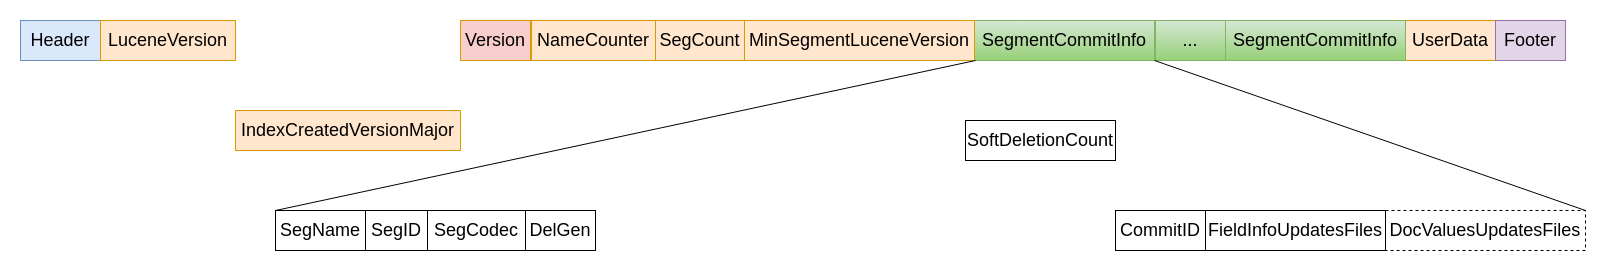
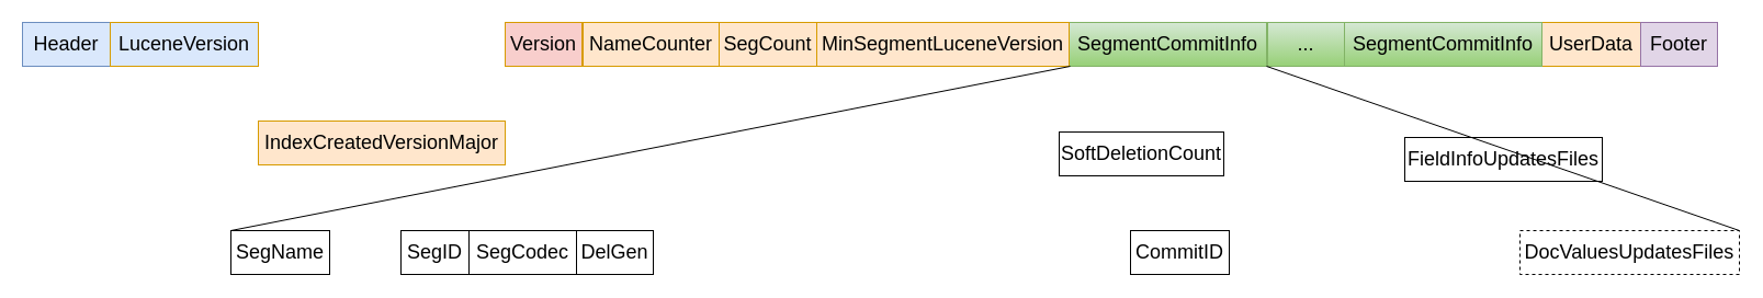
- <mxCell id="11" value="&lt;font style=&quot;font-size: 18px&quot;&gt;LuceneVersion&lt;/font&gt;" style="rounded=0;whiteSpace=wrap;html=1;fillColor=#ffe6cc;strokeColor=#d79b00;" vertex="1" parent="1"><mxGeometry x="100" y="20" width="135" height="40" as="geometry" /></mxCell>
+ <mxCell id="11" value="&lt;font style=&quot;font-size: 18px&quot;&gt;LuceneVersion&lt;/font&gt;" style="rounded=0;whiteSpace=wrap;html=1;fillColor=#dae8fc;strokeColor=#d79b00;" vertex="1" parent="1"><mxGeometry x="100" y="20" width="135" height="40" as="geometry" /></mxCell>
- <mxCell id="13" value="&lt;font style=&quot;font-size: 18px&quot;&gt;SegName&lt;/font&gt;" style="rounded=0;whiteSpace=wrap;html=1;" vertex="1" parent="1"><mxGeometry x="275" y="210" width="90" height="40" as="geometry" /></mxCell>
+ <mxCell id="13" value="&lt;font style=&quot;font-size: 18px&quot;&gt;SegName&lt;/font&gt;" style="rounded=0;whiteSpace=wrap;html=1;" vertex="1" parent="1"><mxGeometry x="210" y="210" width="90" height="40" as="geometry" /></mxCell>
- <mxCell id="24" value="&lt;font style=&quot;font-size: 18px&quot;&gt;CommitID&lt;/font&gt;" style="rounded=0;whiteSpace=wrap;html=1;" vertex="1" parent="1"><mxGeometry x="1115" y="210" width="90" height="40" as="geometry" /></mxCell>
+ <mxCell id="24" value="&lt;font style=&quot;font-size: 18px&quot;&gt;CommitID&lt;/font&gt;" style="rounded=0;whiteSpace=wrap;html=1;" vertex="1" parent="1"><mxGeometry x="1030" y="210" width="90" height="40" as="geometry" /></mxCell>
- <mxCell id="25" value="&lt;font style=&quot;font-size: 18px&quot;&gt;FieldInfoUpdatesFiles&lt;br&gt;&lt;/font&gt;" style="rounded=0;whiteSpace=wrap;html=1;" vertex="1" parent="1"><mxGeometry x="1205" y="210" width="180" height="40" as="geometry" /></mxCell>
+ <mxCell id="25" value="&lt;font style=&quot;font-size: 18px&quot;&gt;FieldInfoUpdatesFiles&lt;br&gt;&lt;/font&gt;" style="rounded=0;whiteSpace=wrap;html=1;" vertex="1" parent="1"><mxGeometry x="1280" y="125" width="180" height="40" as="geometry" /></mxCell>
